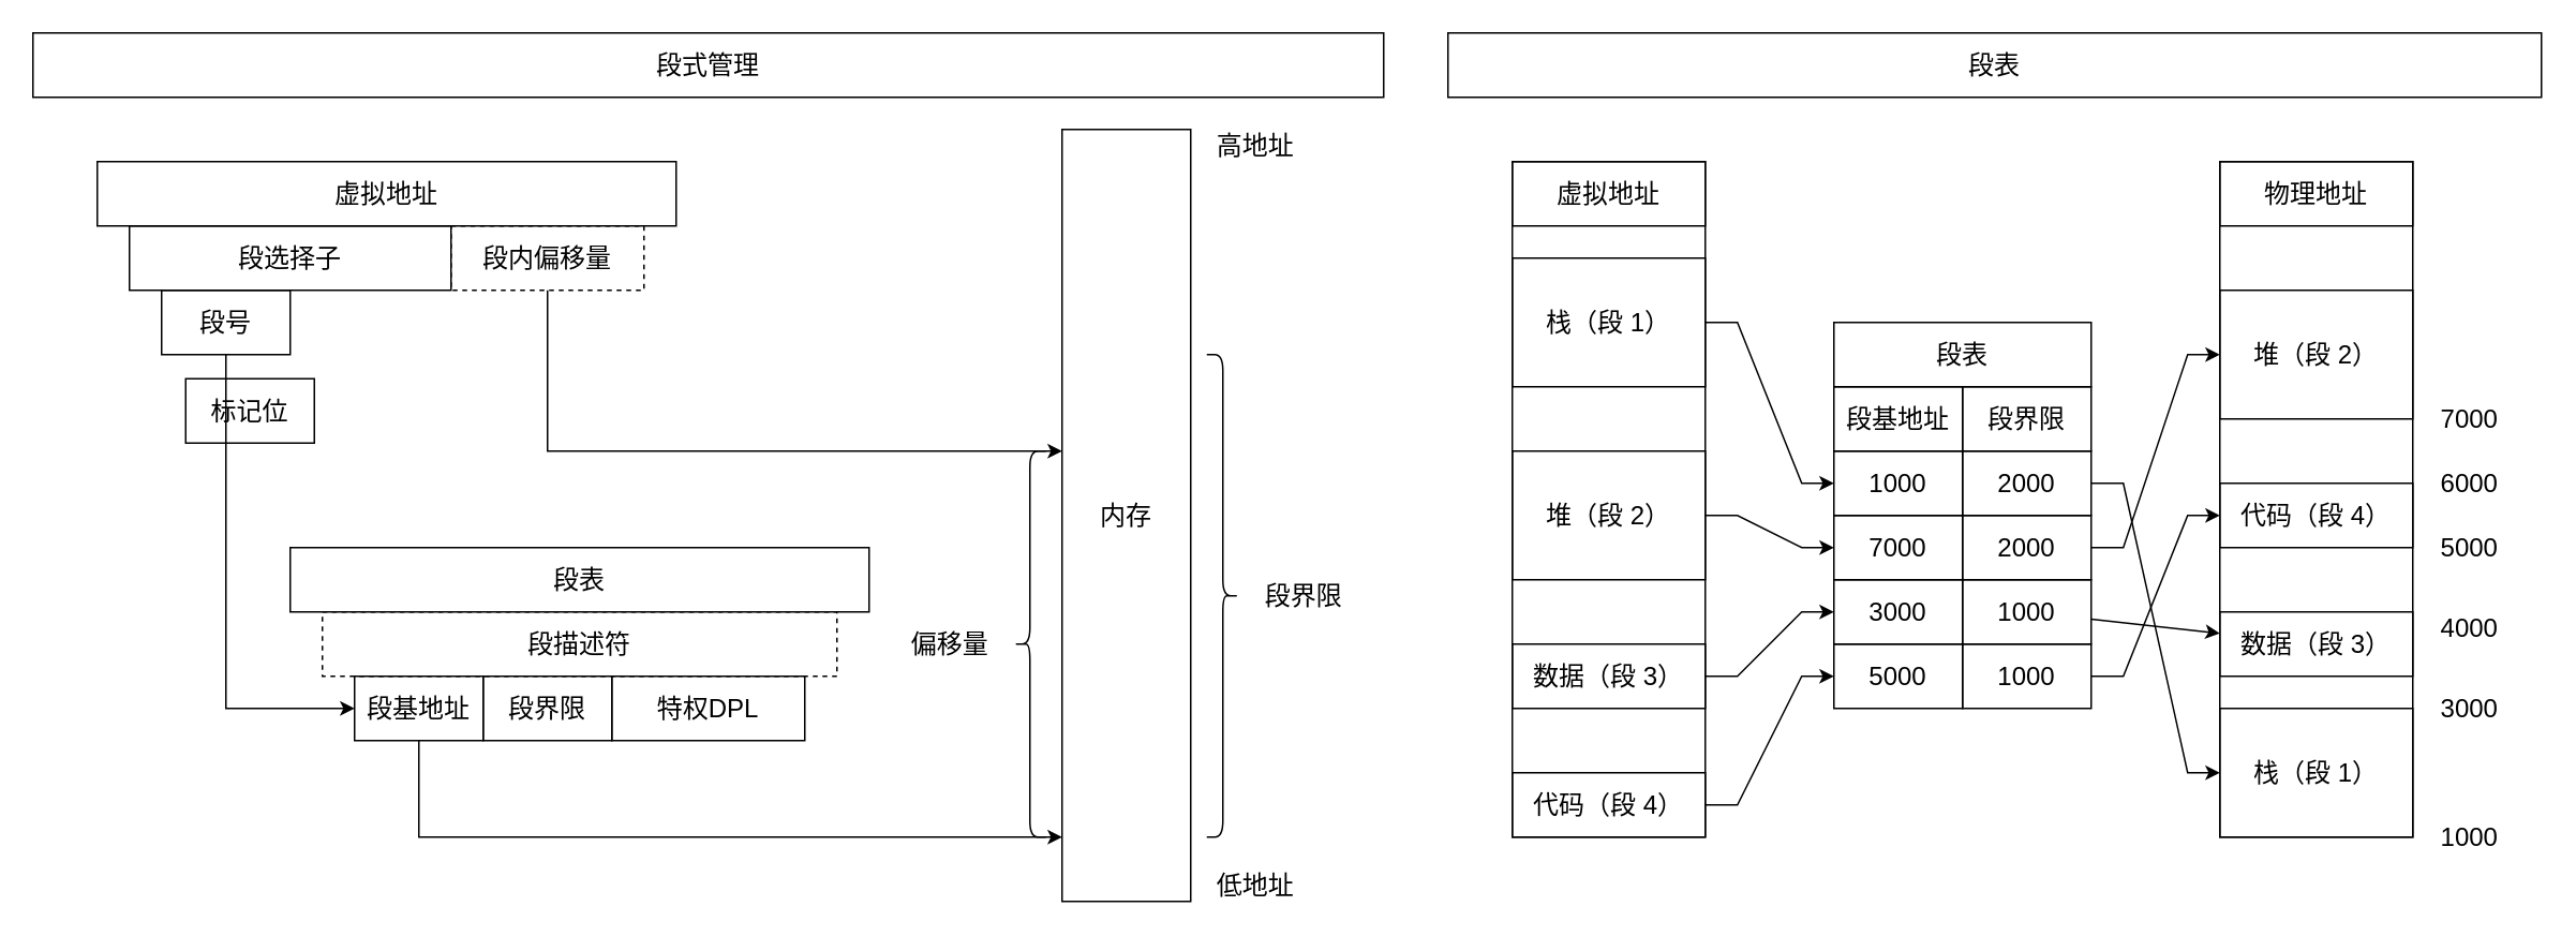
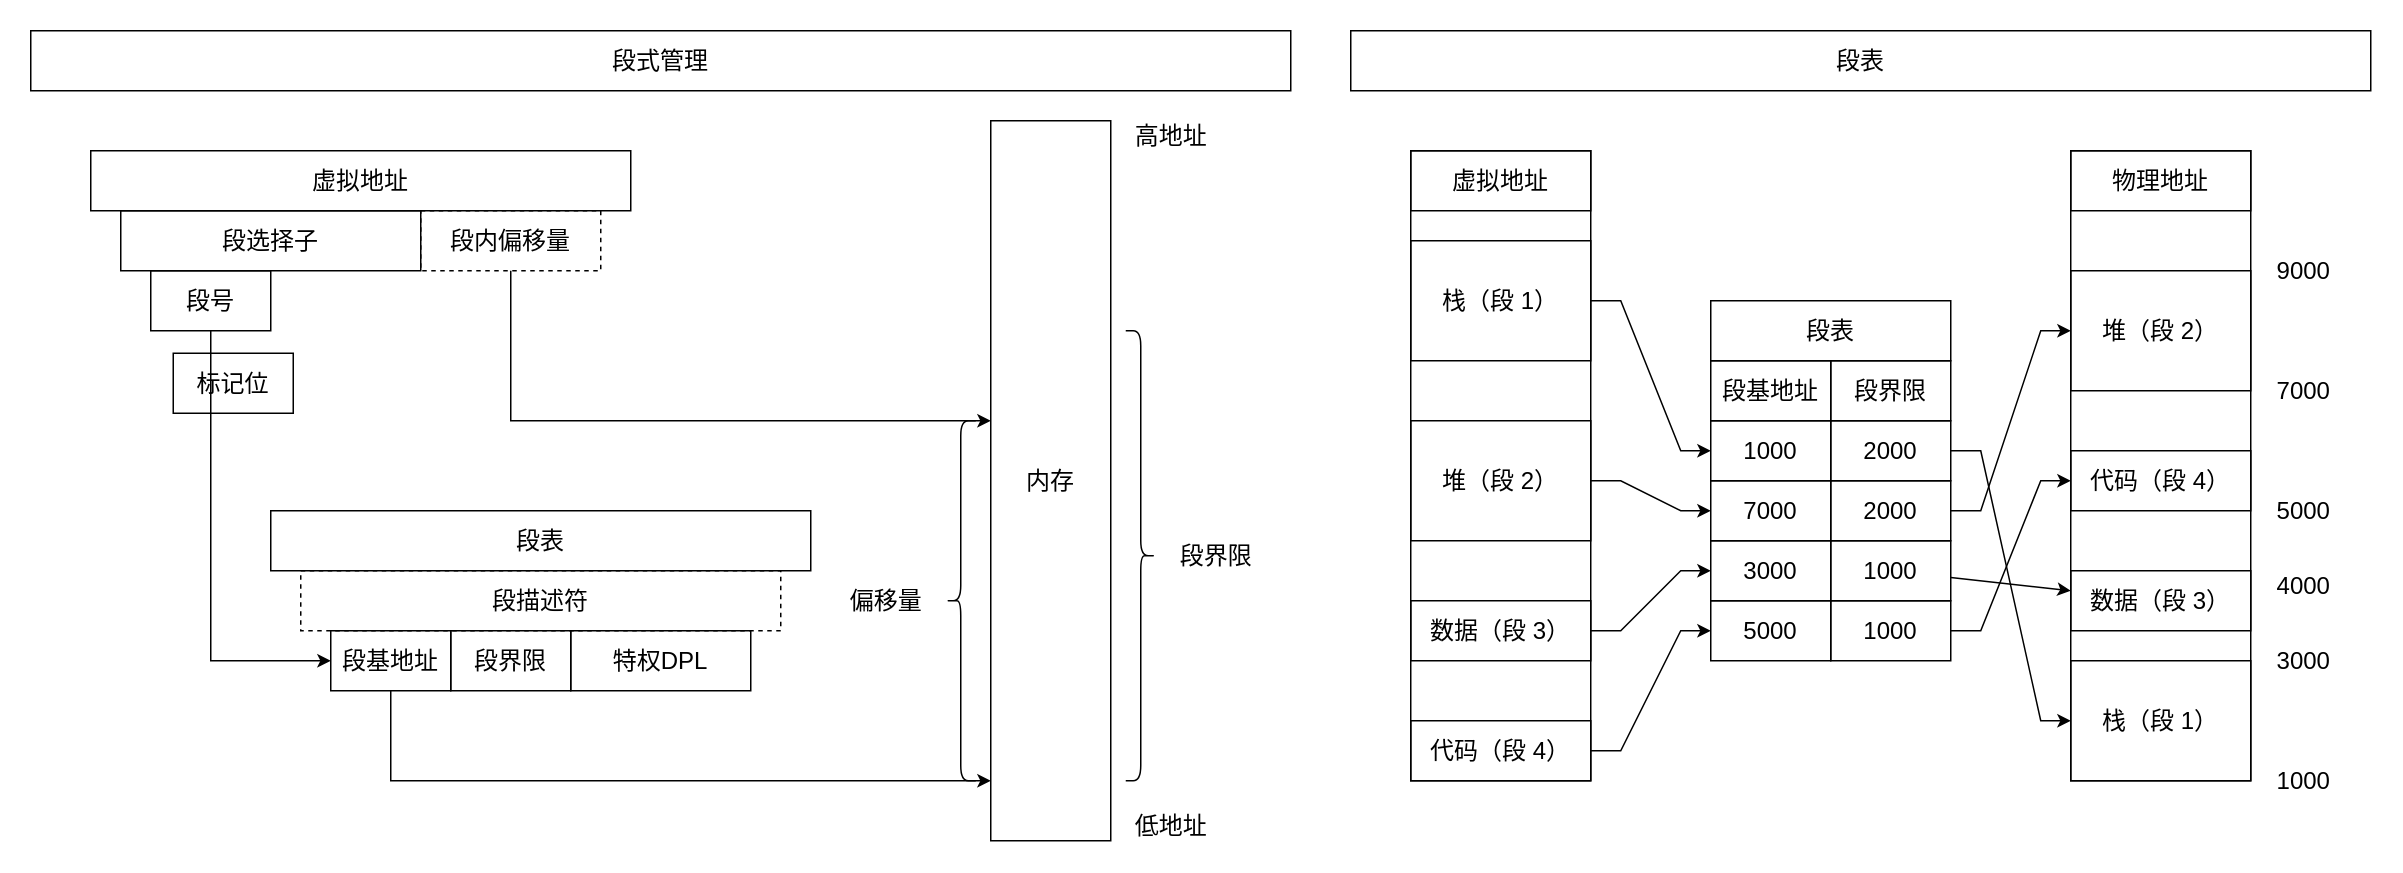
+ <mxCell id="36" value="9000" style="text;html=1;align=center;verticalAlign=middle;resizable=0;points=[];autosize=1;strokeColor=none;fillColor=none;fontSize=16;container=0;" parent="1" vertex="1"><mxGeometry x="1510" y="170" width="50" height="20" as="geometry" /></mxCell>
- <mxCell id="34" value="6000" style="text;html=1;align=center;verticalAlign=middle;resizable=0;points=[];autosize=1;strokeColor=none;fillColor=none;fontSize=16;container=0;" parent="1" vertex="1"><mxGeometry x="1510" y="290" width="50" height="20" as="geometry" /></mxCell>
